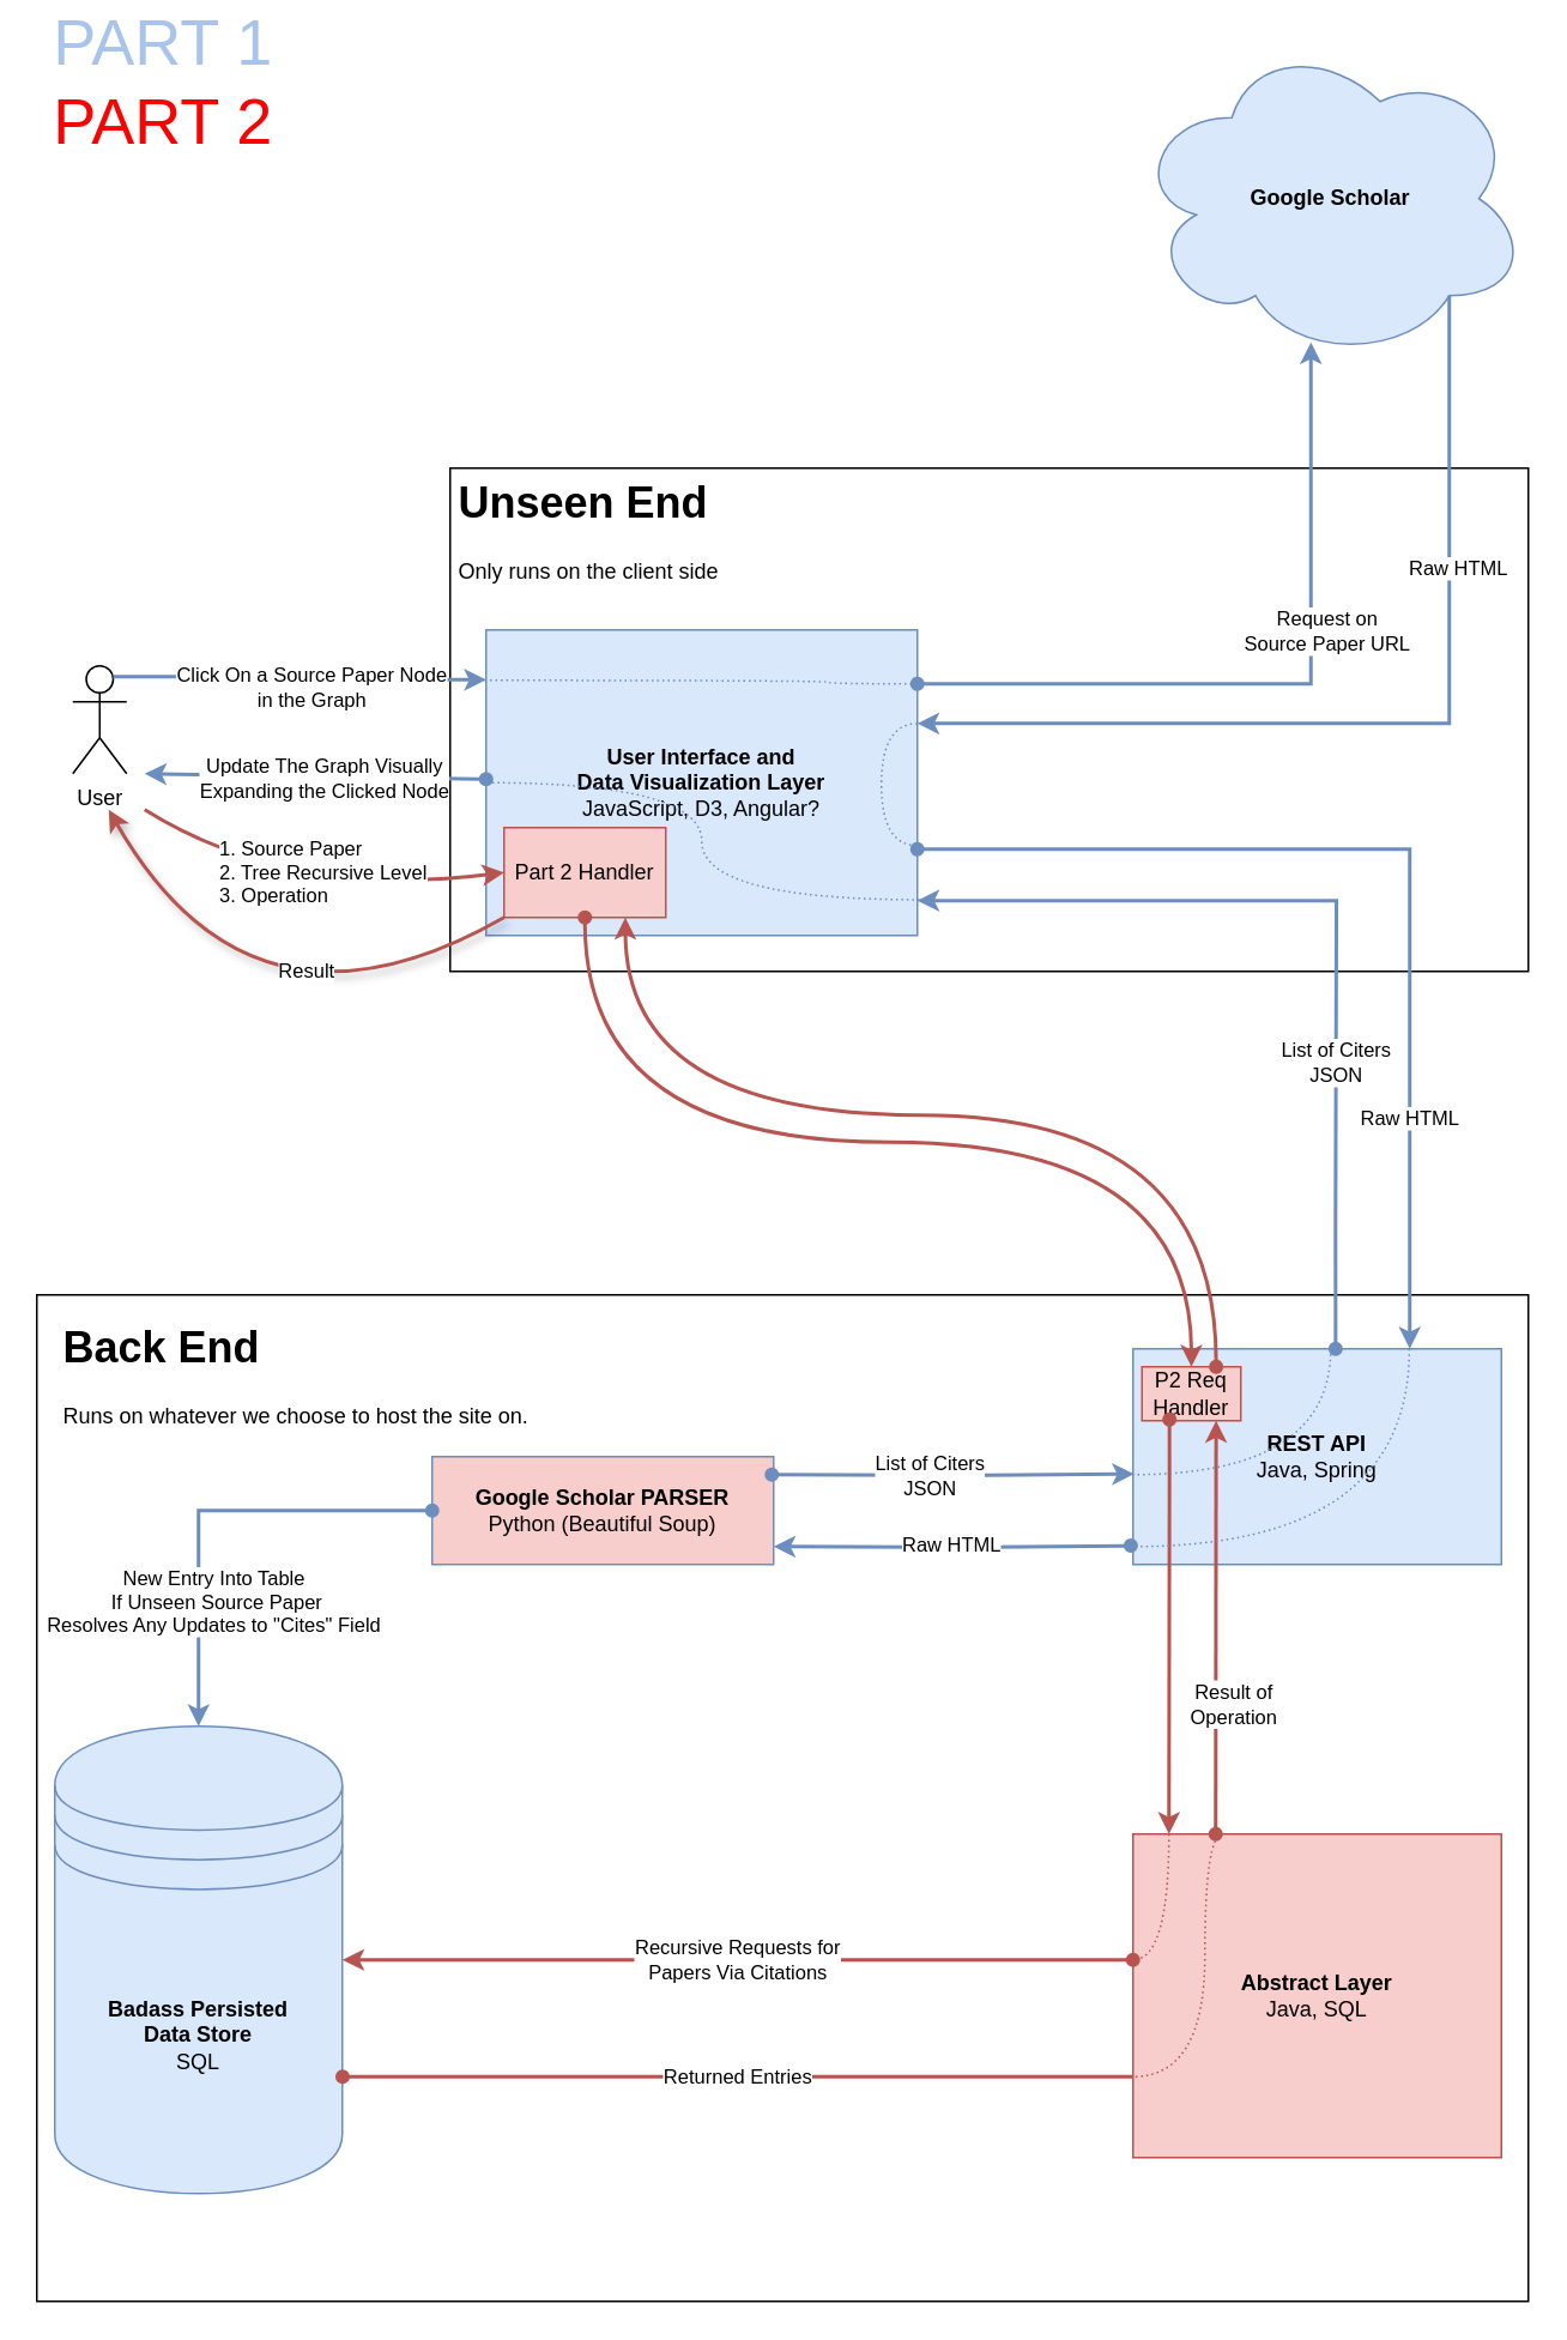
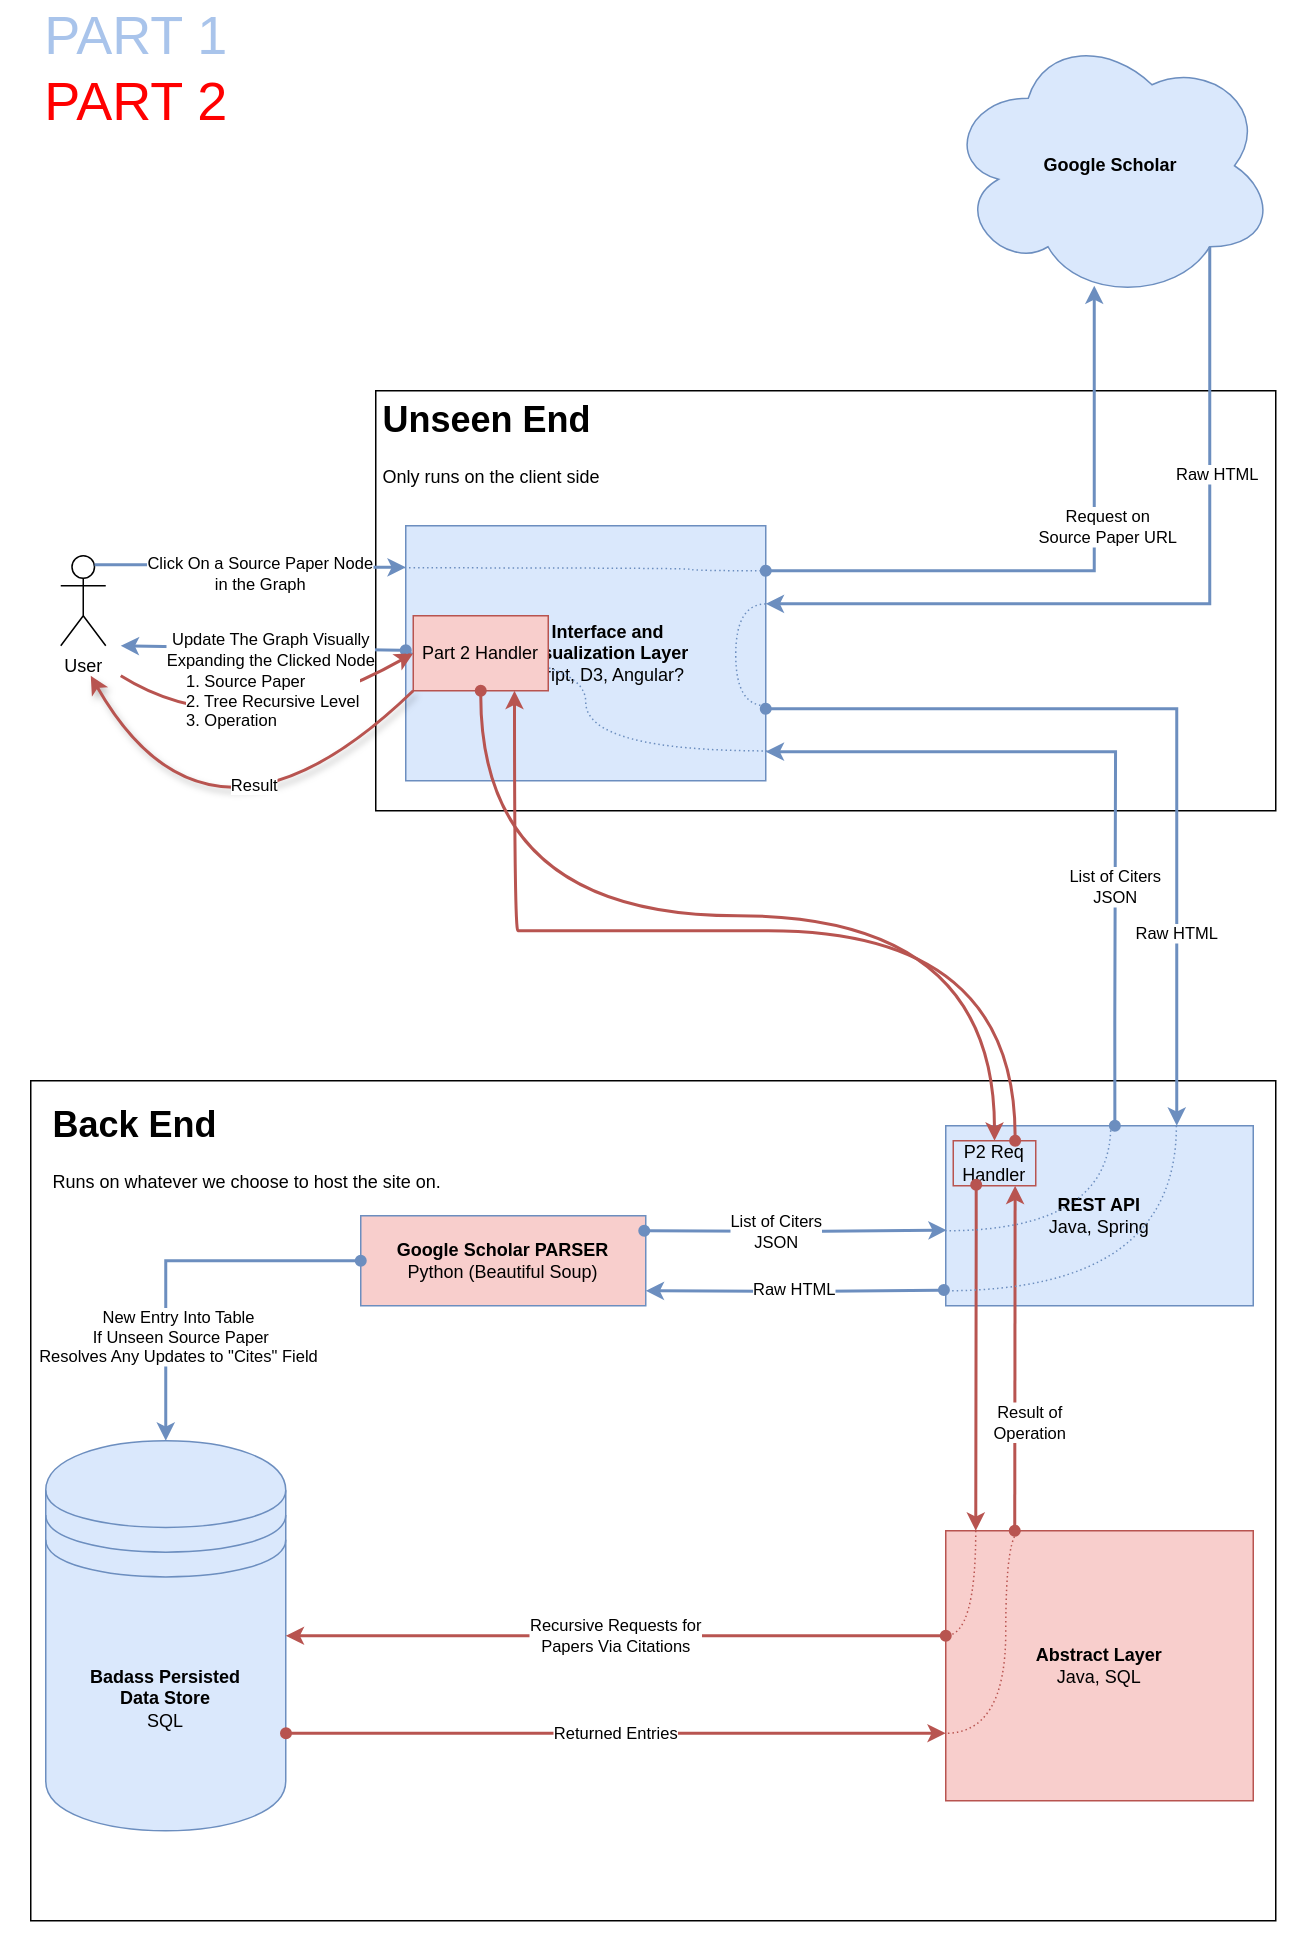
- <mxCell id="42" value="Part 2 Handler" style="rounded=0;whiteSpace=wrap;html=1;fillColor=#f8cecc;strokeColor=#b85450;" parent="1" vertex="1"><mxGeometry x="280" y="460" width="90" height="50" as="geometry" /></mxCell>
+ <mxCell id="42" value="Part 2 Handler" style="rounded=0;whiteSpace=wrap;html=1;fillColor=#f8cecc;strokeColor=#b85450;" parent="1" vertex="1"><mxGeometry x="275" y="410" width="90" height="50" as="geometry" /></mxCell>
- <mxCell id="20" value="P2 Req Handler" style="rounded=0;whiteSpace=wrap;html=1;fillColor=#f8cecc;strokeColor=#b85450;" parent="1" vertex="1"><mxGeometry x="635" y="760" width="55" height="30" as="geometry" /></mxCell>
+ <mxCell id="20" value="P2 Req Handler" style="rounded=0;whiteSpace=wrap;html=1;fillColor=#dae8fc;strokeColor=#b85450;" parent="1" vertex="1"><mxGeometry x="635" y="760" width="55" height="30" as="geometry" /></mxCell>
- <mxCell id="36" value="Returned Entries" style="edgeStyle=orthogonalEdgeStyle;rounded=0;orthogonalLoop=1;jettySize=auto;html=1;exitX=1.001;exitY=0.75;exitDx=0;exitDy=0;exitPerimeter=0;entryX=0;entryY=0.75;entryDx=0;entryDy=0;fillColor=#f8cecc;strokeColor=#b85450;startArrow=oval;startFill=1;strokeWidth=2;endArrow=none;" parent="1" source="6" target="17" edge="1"><mxGeometry relative="1" as="geometry"><Array as="points" /></mxGeometry></mxCell>
+ <mxCell id="36" value="Returned Entries" style="edgeStyle=orthogonalEdgeStyle;rounded=0;orthogonalLoop=1;jettySize=auto;html=1;exitX=1.001;exitY=0.75;exitDx=0;exitDy=0;exitPerimeter=0;entryX=0;entryY=0.75;entryDx=0;entryDy=0;fillColor=#f8cecc;strokeColor=#b85450;startArrow=oval;startFill=1;strokeWidth=2;" parent="1" source="6" target="17" edge="1"><mxGeometry relative="1" as="geometry"><Array as="points" /></mxGeometry></mxCell>
